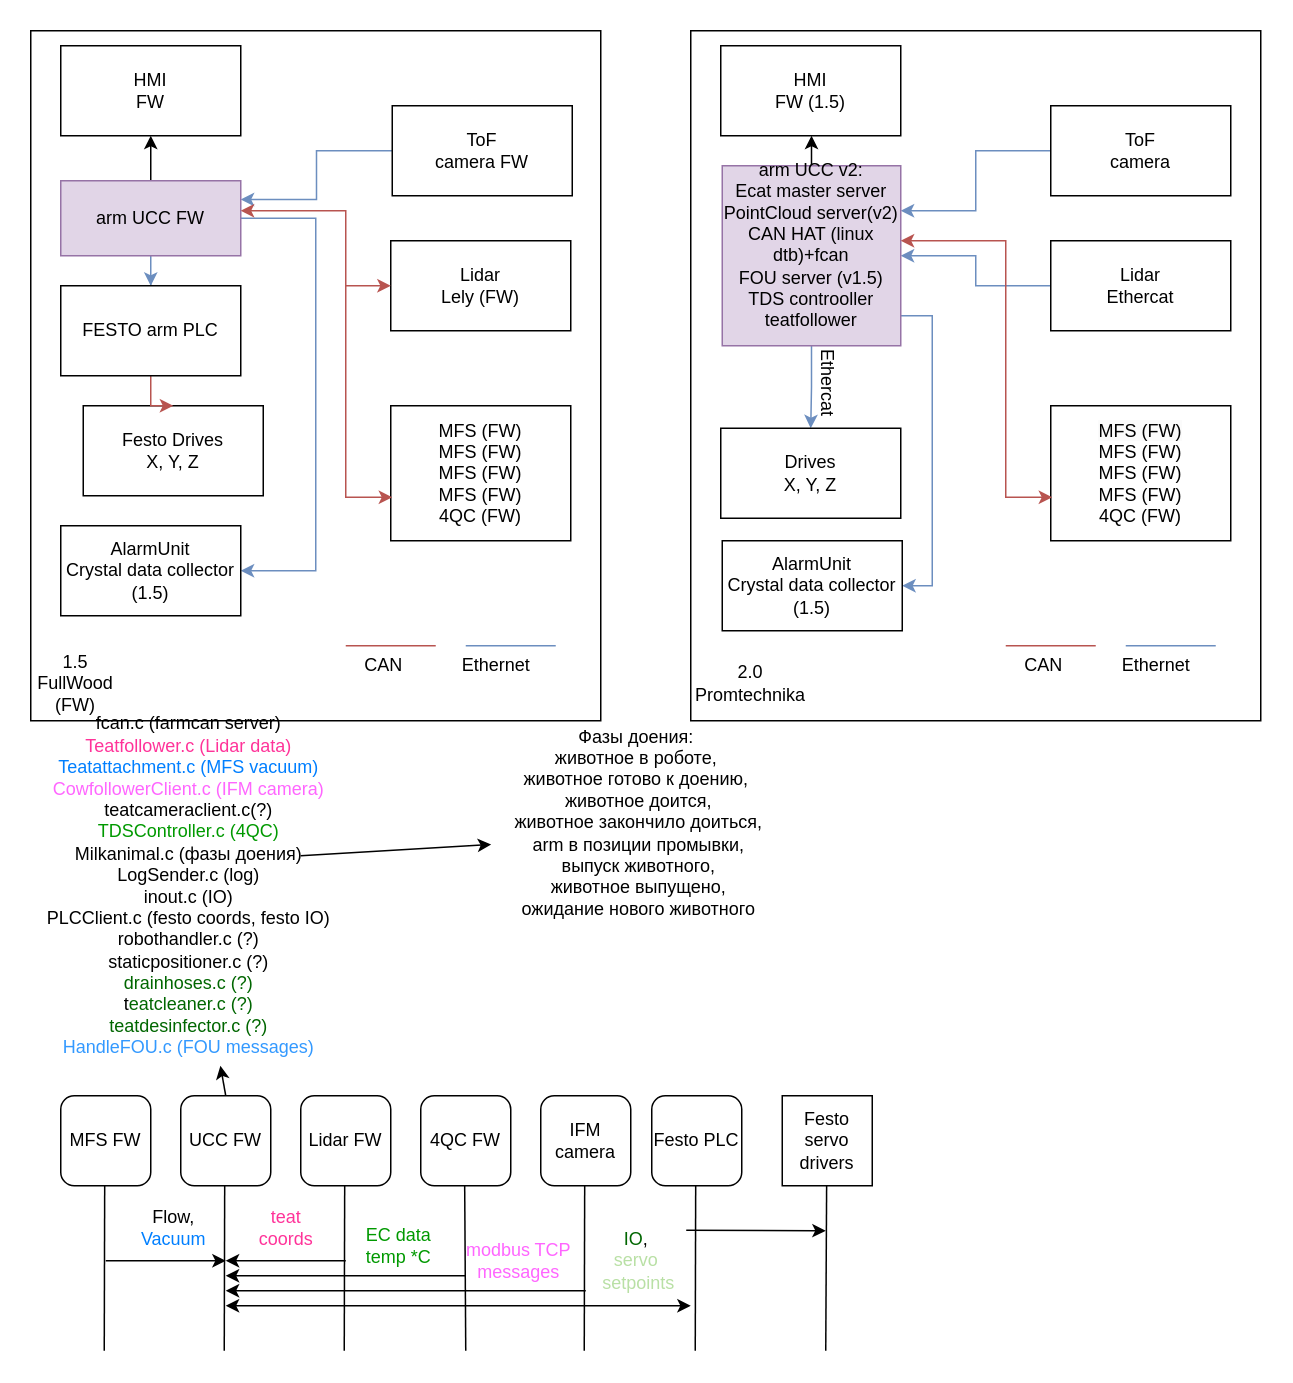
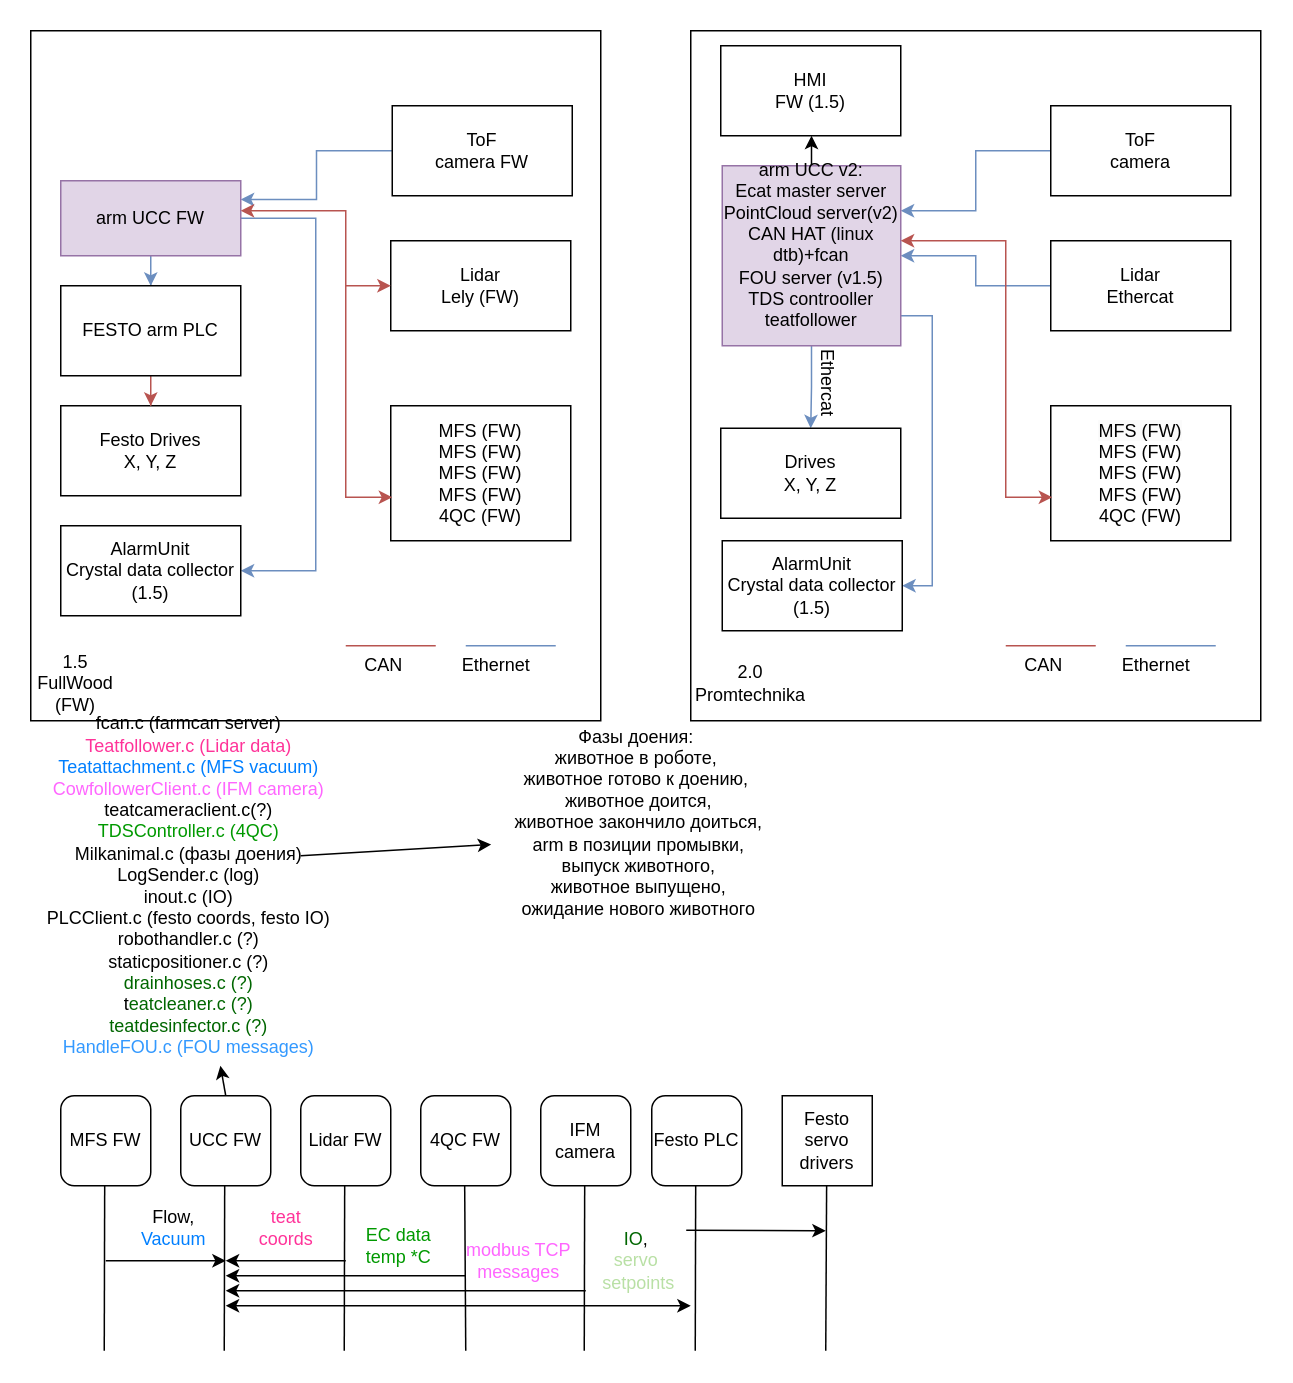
- <mxCell id="21" value="HMI&lt;div&gt;FW&lt;/div&gt;" style="rounded=0;whiteSpace=wrap;html=1;" vertex="1" parent="1"><mxGeometry x="40" y="30" width="120" height="60" as="geometry" /></mxCell>
- <mxCell id="7" value="" style="edgeStyle=orthogonalEdgeStyle;rounded=0;orthogonalLoop=1;jettySize=auto;html=1;" edge="1" parent="1" source="9" target="21"><mxGeometry relative="1" as="geometry" /></mxCell>
- <mxCell id="12" value="Festo Drives&lt;div&gt;X, Y, Z&lt;/div&gt;" style="rounded=0;whiteSpace=wrap;html=1;" vertex="1" parent="1"><mxGeometry x="55" y="270" width="120" height="60" as="geometry" /></mxCell>
+ <mxCell id="12" value="Festo Drives&lt;div&gt;X, Y, Z&lt;/div&gt;" style="rounded=0;whiteSpace=wrap;html=1;" vertex="1" parent="1"><mxGeometry x="40" y="270" width="120" height="60" as="geometry" /></mxCell>
